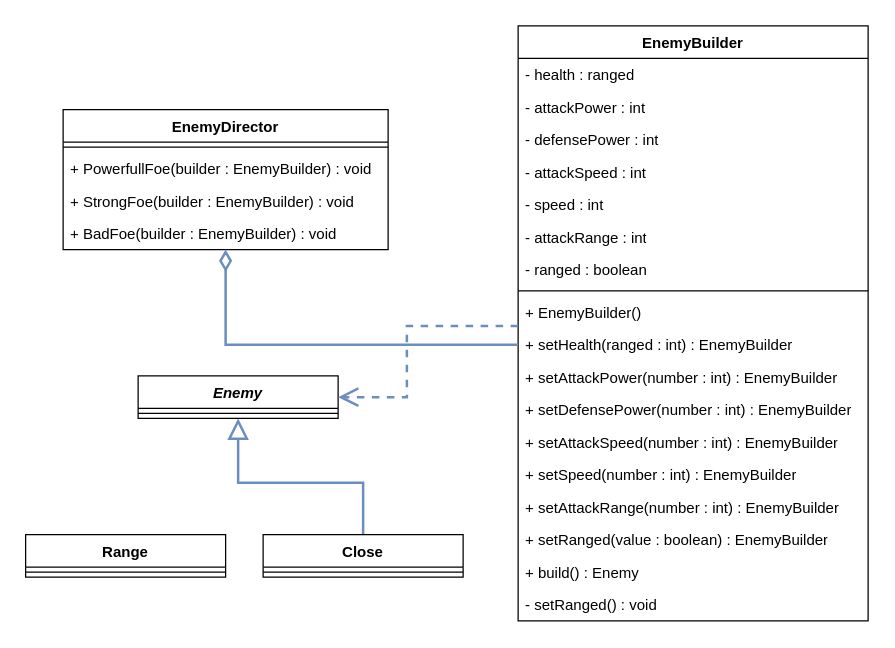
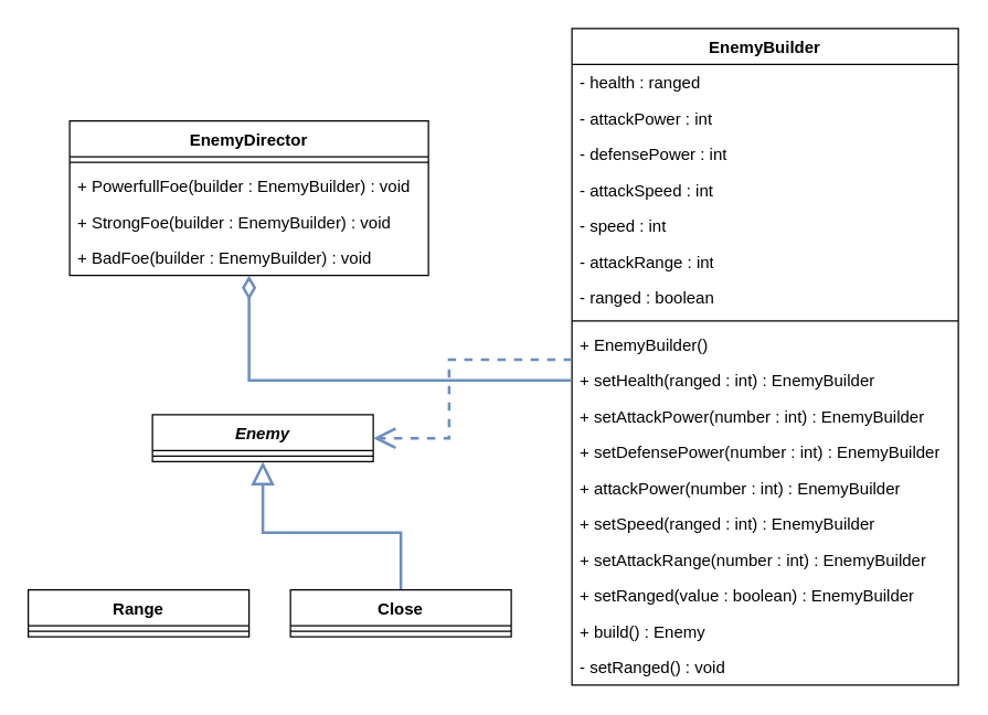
- <mxCell id="20" value="+ setAttackSpeed(number : int) : EnemyBuilder" style="text;strokeColor=none;fillColor=none;align=left;verticalAlign=top;spacingLeft=4;spacingRight=4;overflow=hidden;rotatable=0;points=[[0,0.5],[1,0.5]];portConstraint=eastwest;whiteSpace=wrap;html=1;" parent="7" vertex="1"><mxGeometry y="320" width="280" height="26" as="geometry" /></mxCell>
+ <mxCell id="20" value="+ attackPower(number : int) : EnemyBuilder" style="text;strokeColor=none;fillColor=none;align=left;verticalAlign=top;spacingLeft=4;spacingRight=4;overflow=hidden;rotatable=0;points=[[0,0.5],[1,0.5]];portConstraint=eastwest;whiteSpace=wrap;html=1;" parent="7" vertex="1"><mxGeometry y="320" width="280" height="26" as="geometry" /></mxCell>
- <mxCell id="21" value="+ setSpeed(number : int) : EnemyBuilder" style="text;strokeColor=none;fillColor=none;align=left;verticalAlign=top;spacingLeft=4;spacingRight=4;overflow=hidden;rotatable=0;points=[[0,0.5],[1,0.5]];portConstraint=eastwest;whiteSpace=wrap;html=1;" parent="7" vertex="1"><mxGeometry y="346" width="280" height="26" as="geometry" /></mxCell>
+ <mxCell id="21" value="+ setSpeed(ranged : int) : EnemyBuilder" style="text;strokeColor=none;fillColor=none;align=left;verticalAlign=top;spacingLeft=4;spacingRight=4;overflow=hidden;rotatable=0;points=[[0,0.5],[1,0.5]];portConstraint=eastwest;whiteSpace=wrap;html=1;" parent="7" vertex="1"><mxGeometry y="346" width="280" height="26" as="geometry" /></mxCell>
